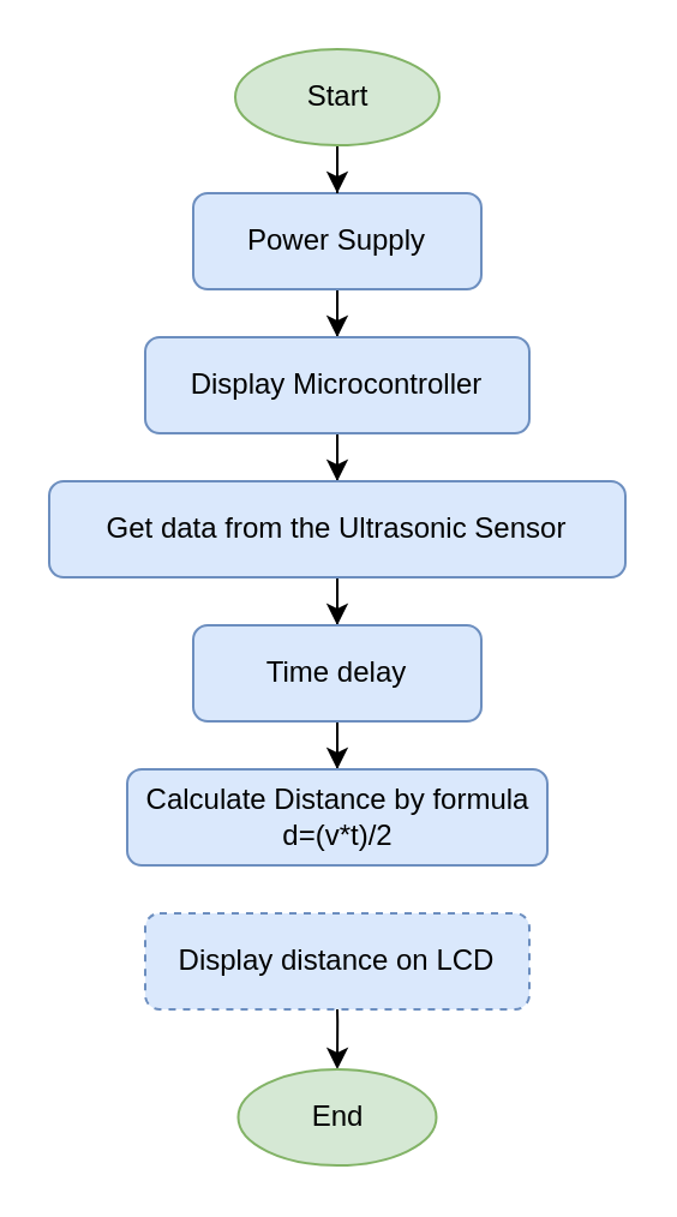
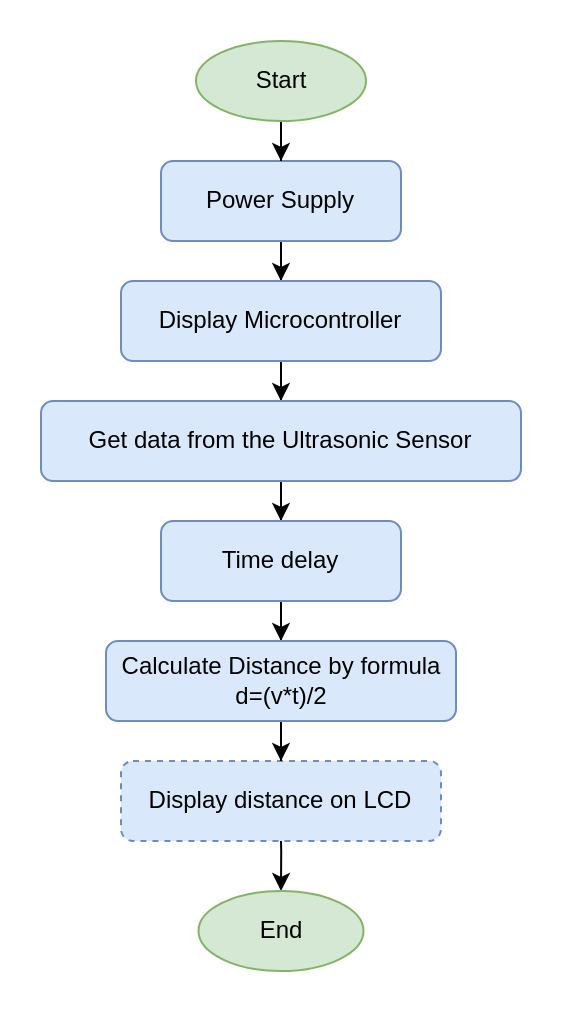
+ <mxCell id="15" style="edgeStyle=orthogonalEdgeStyle;rounded=0;orthogonalLoop=1;jettySize=auto;html=1;entryX=0.5;entryY=0;entryDx=0;entryDy=0;" edge="1" parent="1" source="16" target="10"><mxGeometry relative="1" as="geometry" /></mxCell>
